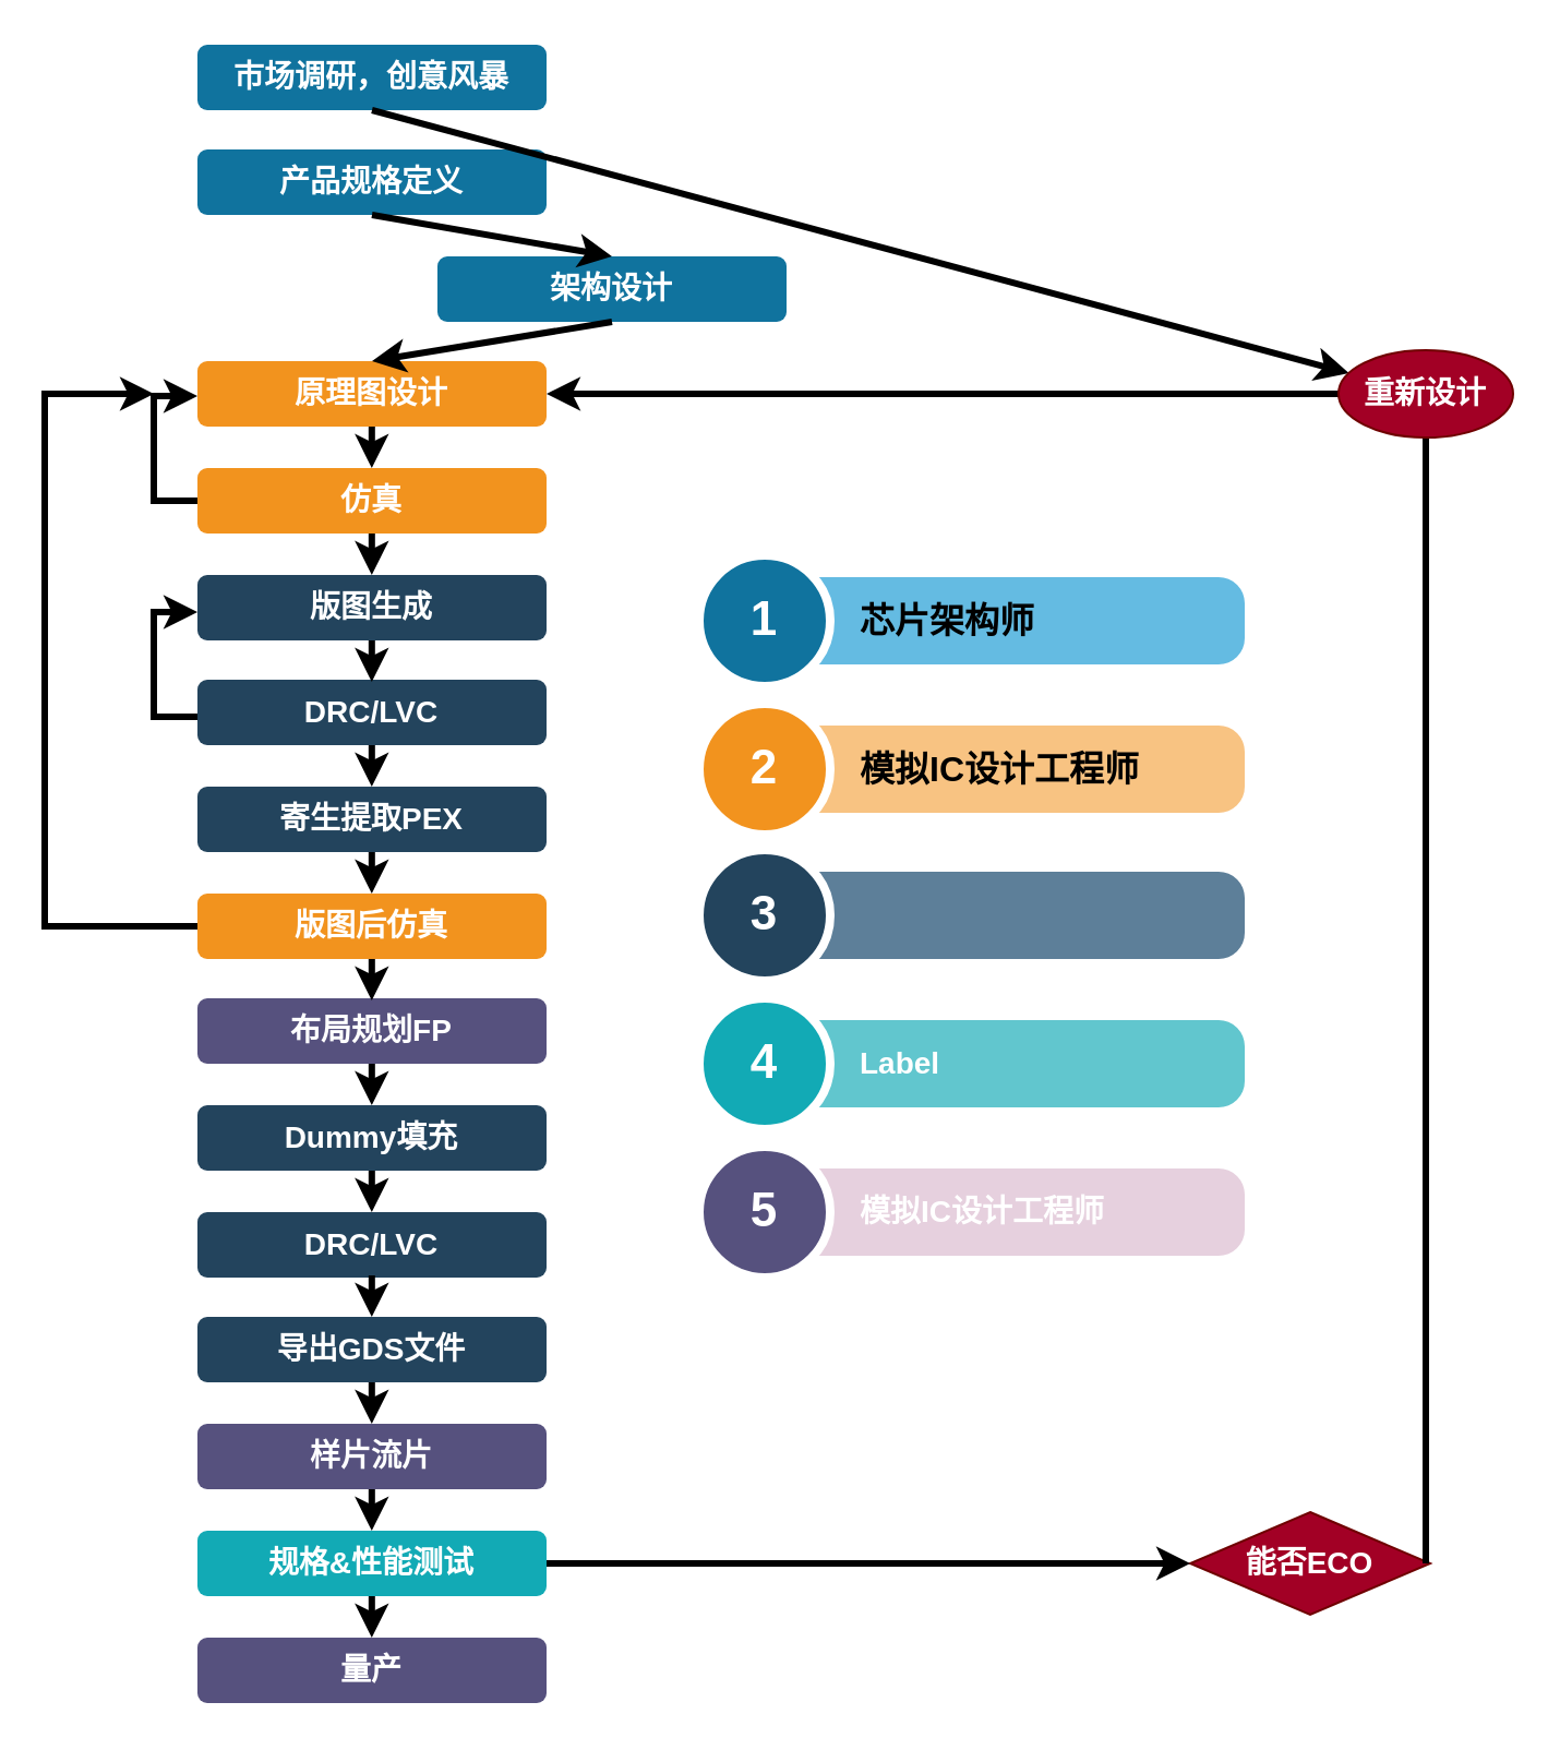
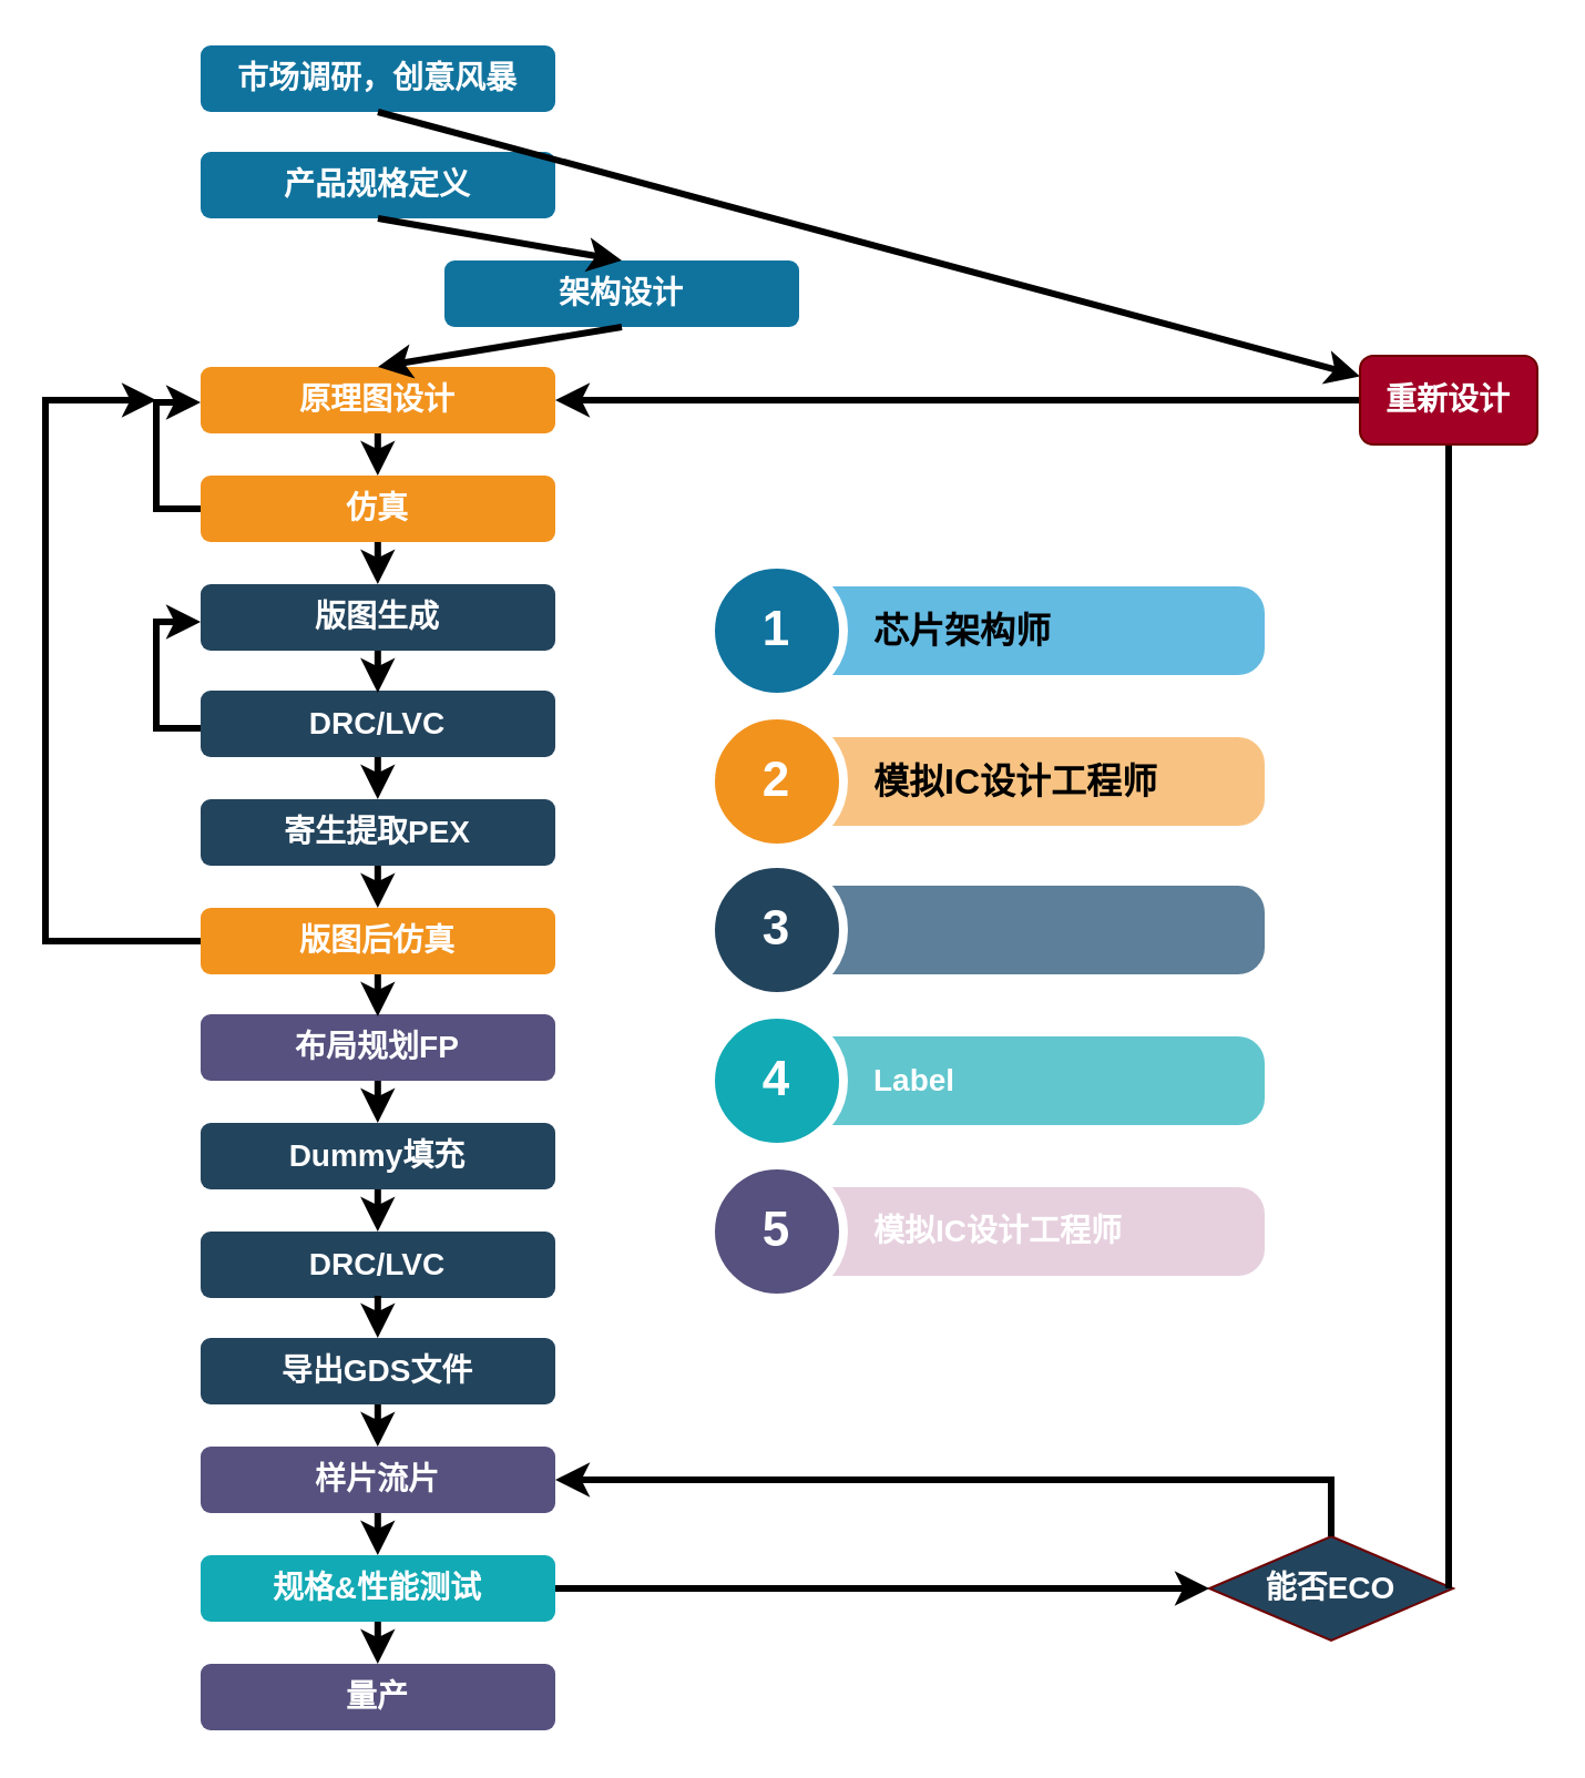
- <mxCell id="41" value="重新设计" style="ellipse;whiteSpace=wrap;html=1;fillColor=#a20025;fontColor=#ffffff;strokeColor=#6F0000;fontSize=14;fontStyle=1" vertex="1" parent="1"><mxGeometry x="613" y="160" width="80" height="40" as="geometry" /></mxCell>
+ <mxCell id="41" value="重新设计" style="whiteSpace=wrap;html=1;fillColor=#a20025;fontColor=#ffffff;strokeColor=#6F0000;fontSize=14;fontStyle=1;rounded=1;" vertex="1" parent="1"><mxGeometry x="613" y="160" width="80" height="40" as="geometry" /></mxCell>
+ <mxCell id="38" value="" style="endArrow=classic;html=1;rounded=0;entryX=1;entryY=0.5;entryDx=0;entryDy=0;strokeWidth=3;exitX=0.5;exitY=0;exitDx=0;exitDy=0;" edge="1" parent="1" source="36" target="6"><mxGeometry width="50" height="50" relative="1" as="geometry"><mxPoint x="370" y="690" as="sourcePoint" /><mxPoint x="330" y="726" as="targetPoint" /><Array as="points"><mxPoint x="600" y="667" /></Array></mxGeometry></mxCell>
- <mxCell id="36" value="&lt;font style=&quot;font-size: 14px;&quot;&gt;能否ECO&lt;/font&gt;" style="rhombus;whiteSpace=wrap;html=1;fillColor=#a20025;strokeColor=#6F0000;fontColor=#ffffff;shadow=0;fontStyle=1" vertex="1" parent="1"><mxGeometry x="545" y="692.5" width="110" height="47" as="geometry" /></mxCell>
+ <mxCell id="36" value="&lt;font style=&quot;font-size: 14px;&quot;&gt;能否ECO&lt;/font&gt;" style="rhombus;whiteSpace=wrap;html=1;fillColor=#23445d;strokeColor=#6F0000;fontColor=#ffffff;shadow=0;fontStyle=1;" vertex="1" parent="1"><mxGeometry x="545" y="692.5" width="110" height="47" as="geometry" /></mxCell>
